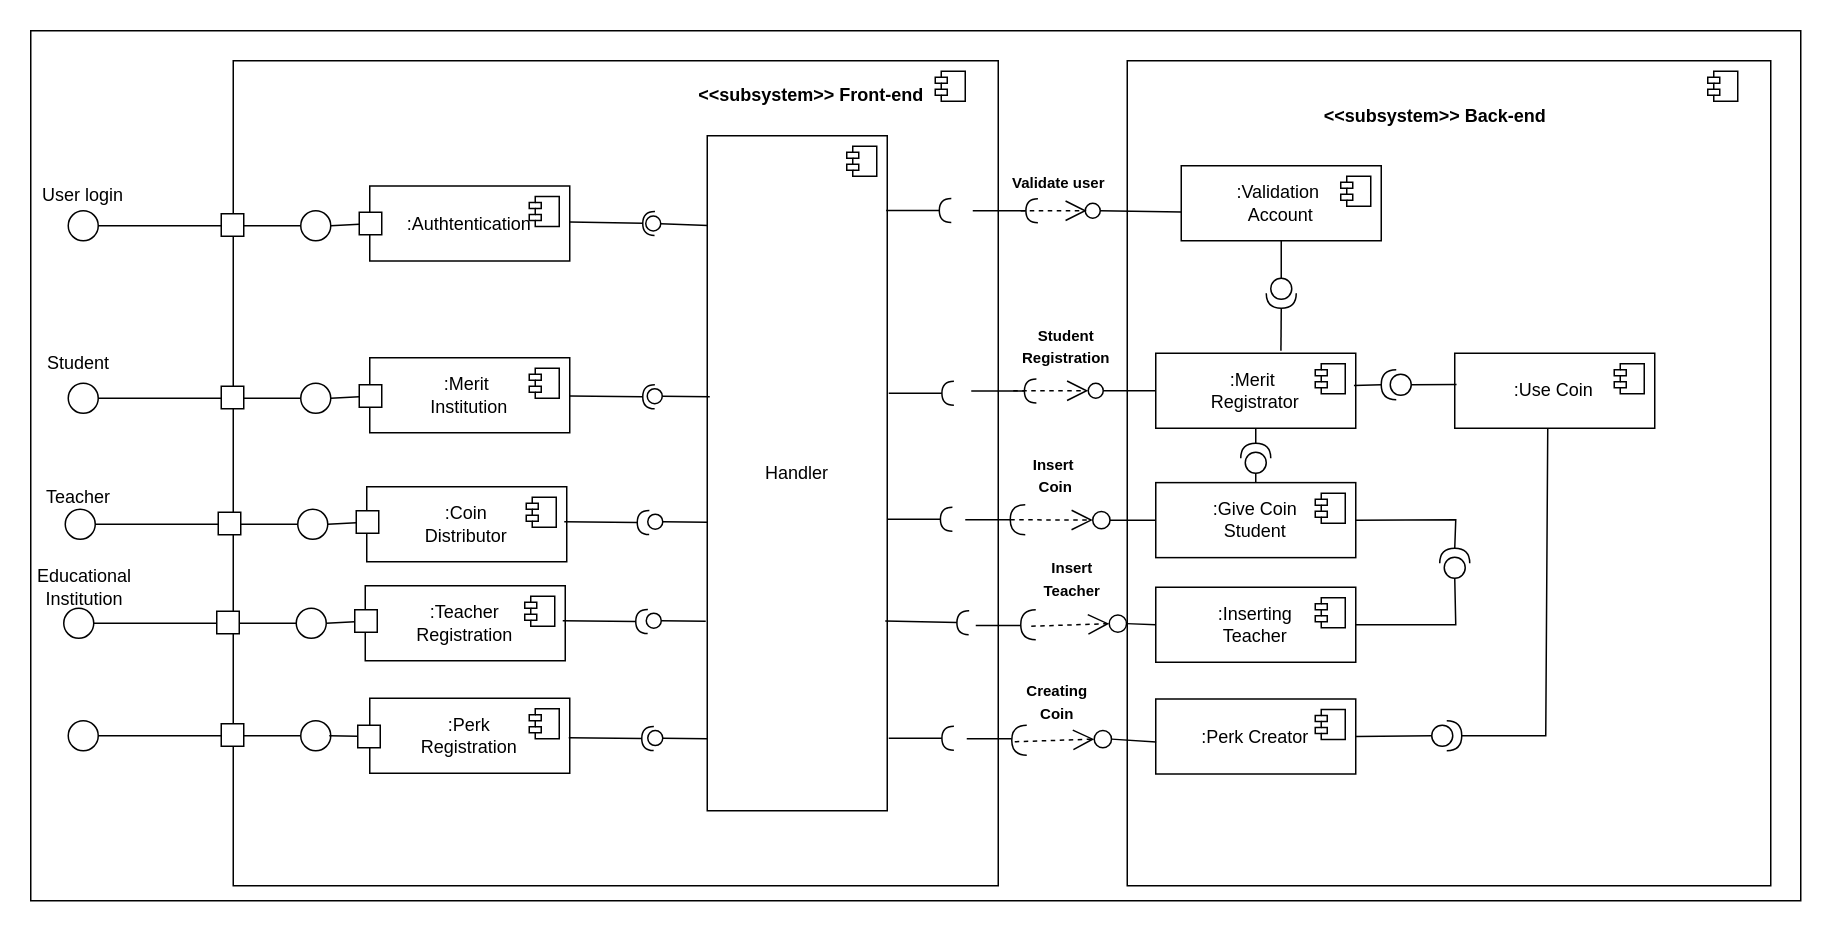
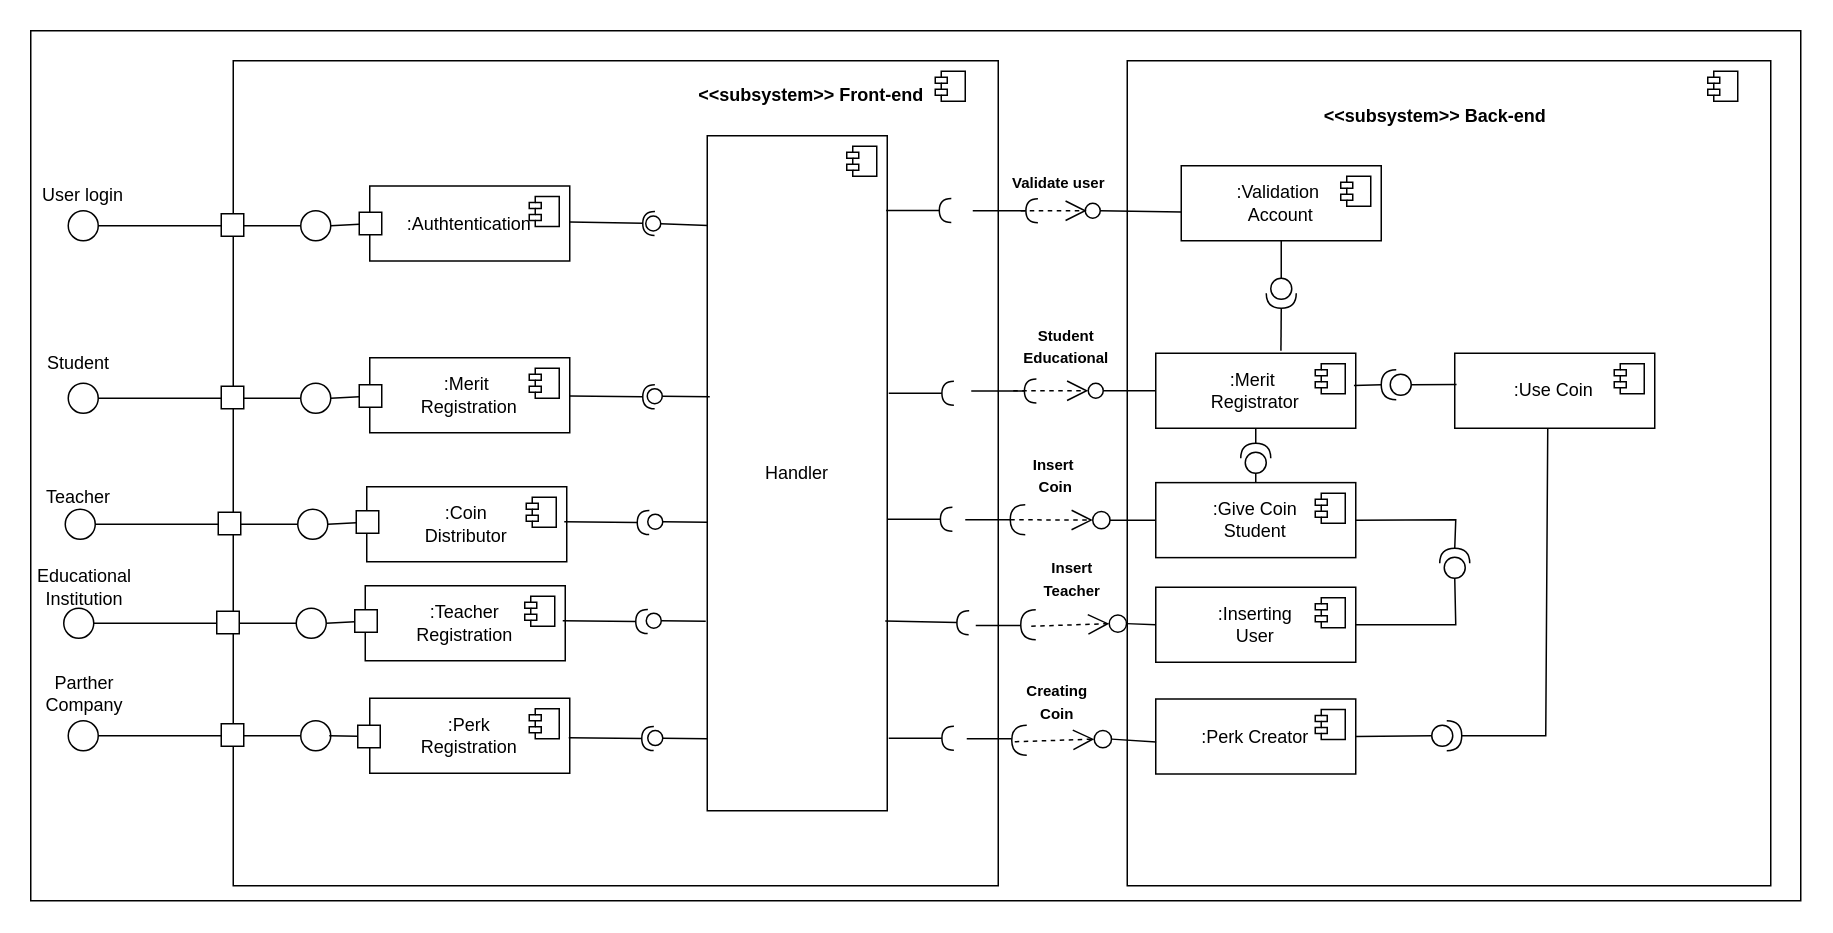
- <mxCell id="65" value="&lt;span style=&quot;font-size: 10px;&quot;&gt;Student&lt;/span&gt;&lt;div&gt;&lt;span style=&quot;font-size: 10px;&quot;&gt;Registration&lt;/span&gt;&lt;/div&gt;" style="text;align=center;fontStyle=1;verticalAlign=middle;spacingLeft=3;spacingRight=3;strokeColor=none;rotatable=0;points=[[0,0.5],[1,0.5]];portConstraint=eastwest;html=1;" parent="1" vertex="1"><mxGeometry x="680" y="210" width="60" height="40" as="geometry" /></mxCell>
+ <mxCell id="65" value="&lt;span style=&quot;font-size: 10px;&quot;&gt;Student&lt;/span&gt;&lt;div&gt;&lt;span style=&quot;font-size: 10px;&quot;&gt;Educational&lt;/span&gt;&lt;/div&gt;" style="text;align=center;fontStyle=1;verticalAlign=middle;spacingLeft=3;spacingRight=3;strokeColor=none;rotatable=0;points=[[0,0.5],[1,0.5]];portConstraint=eastwest;html=1;" parent="1" vertex="1"><mxGeometry x="680" y="210" width="60" height="40" as="geometry" /></mxCell>
- <mxCell id="15" value=":Merit&lt;span style=&quot;background-color: initial;&quot;&gt;&amp;nbsp;&lt;/span&gt;&lt;div&gt;&lt;div&gt;Institution&lt;/div&gt;&lt;/div&gt;" style="html=1;dropTarget=0;whiteSpace=wrap;" parent="1" vertex="1"><mxGeometry x="246" y="238" width="133.33" height="50" as="geometry" /></mxCell>
+ <mxCell id="15" value=":Merit&lt;span style=&quot;background-color: initial;&quot;&gt;&amp;nbsp;&lt;/span&gt;&lt;div&gt;&lt;div&gt;Registration&lt;/div&gt;&lt;/div&gt;" style="html=1;dropTarget=0;whiteSpace=wrap;" parent="1" vertex="1"><mxGeometry x="246" y="238" width="133.33" height="50" as="geometry" /></mxCell>
- <mxCell id="111" value=":Inserting&lt;br&gt;&lt;div&gt;Teacher&lt;/div&gt;" style="html=1;dropTarget=0;whiteSpace=wrap;" vertex="1" parent="1"><mxGeometry x="770.01" y="391" width="133.33" height="50" as="geometry" /></mxCell>
+ <mxCell id="111" value=":Inserting&lt;br&gt;&lt;div&gt;User&lt;/div&gt;" style="html=1;dropTarget=0;whiteSpace=wrap;" vertex="1" parent="1"><mxGeometry x="770.01" y="391" width="133.33" height="50" as="geometry" /></mxCell>
+ <mxCell id="92" value="Parther Company" style="text;html=1;align=center;verticalAlign=middle;whiteSpace=wrap;rounded=0;" parent="1" vertex="1"><mxGeometry x="26" y="447" width="60" height="30" as="geometry" /></mxCell>
